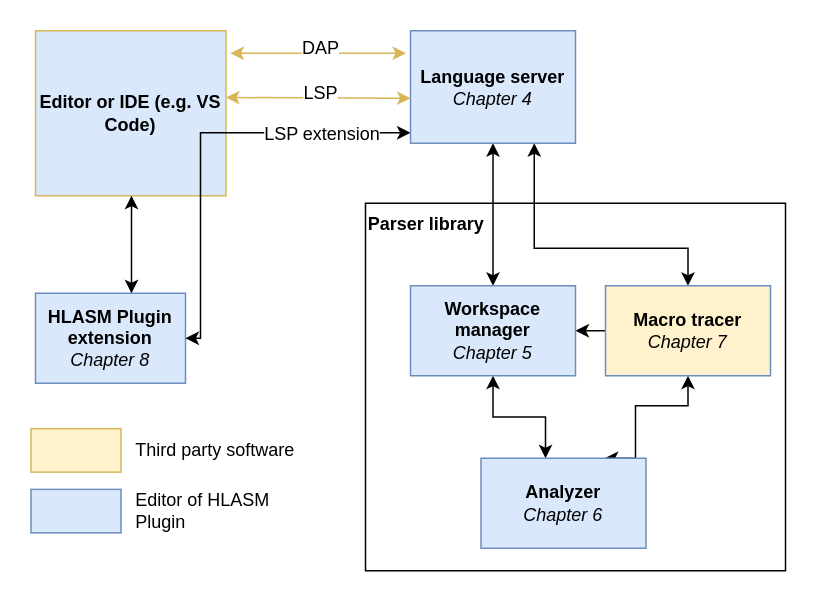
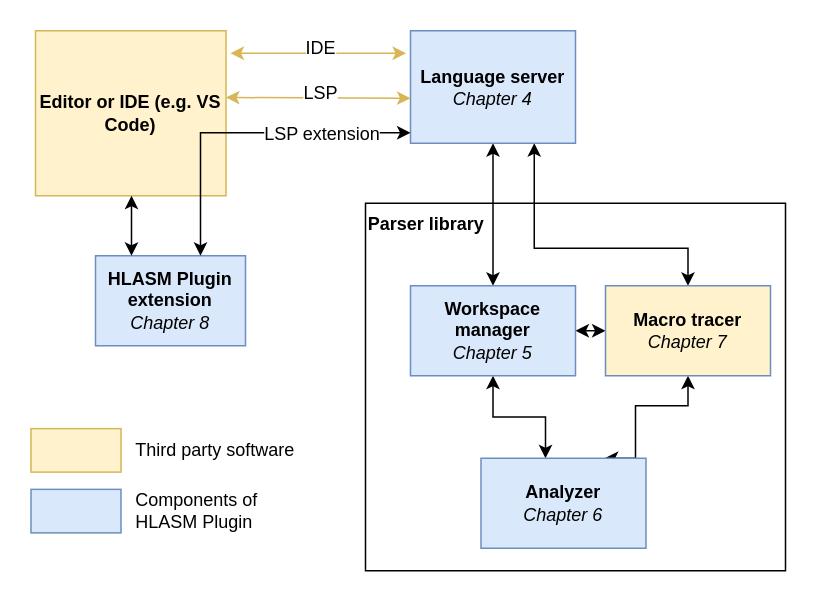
- <mxCell id="16" value="DAP" style="text;html=1;resizable=0;points=[];align=center;verticalAlign=middle;labelBackgroundColor=#ffffff;" parent="1" vertex="1" connectable="0"><mxGeometry x="222.845" y="60.241" as="geometry"><mxPoint x="-10" y="-28.5" as="offset" /></mxGeometry></mxCell>
+ <mxCell id="16" value="IDE" style="text;html=1;resizable=0;points=[];align=center;verticalAlign=middle;labelBackgroundColor=#ffffff;" parent="1" vertex="1" connectable="0"><mxGeometry x="222.845" y="60.241" as="geometry"><mxPoint x="-10" y="-28.5" as="offset" /></mxGeometry></mxCell>
- <mxCell id="6" value="Editor or IDE (e.g. VS Code)" style="rounded=0;whiteSpace=wrap;html=1;labelBackgroundColor=none;fillColor=#dae8fc;strokeColor=#d6b656;fontStyle=1;" parent="1" vertex="1"><mxGeometry x="23" y="20" width="127" height="110" as="geometry" /></mxCell>
+ <mxCell id="6" value="Editor or IDE (e.g. VS Code)" style="rounded=0;whiteSpace=wrap;html=1;labelBackgroundColor=none;fillColor=#fff2cc;strokeColor=#d6b656;fontStyle=1" parent="1" vertex="1"><mxGeometry x="23" y="20" width="127" height="110" as="geometry" /></mxCell>
- <mxCell id="9" style="edgeStyle=orthogonalEdgeStyle;rounded=0;orthogonalLoop=1;jettySize=auto;html=1;exitX=1;exitY=0.5;exitDx=0;exitDy=0;entryX=0;entryY=0.5;entryDx=0;entryDy=0;startArrow=classic;startFill=1;endArrow=none;endFill=1;" parent="1" source="10" target="15" edge="1"><mxGeometry relative="1" as="geometry" /></mxCell>
+ <mxCell id="9" style="edgeStyle=orthogonalEdgeStyle;rounded=0;orthogonalLoop=1;jettySize=auto;html=1;exitX=1;exitY=0.5;exitDx=0;exitDy=0;entryX=0;entryY=0.5;entryDx=0;entryDy=0;startArrow=classic;startFill=1;endArrow=classic;endFill=1;" parent="1" source="10" target="15" edge="1"><mxGeometry relative="1" as="geometry" /></mxCell>
- <mxCell id="11" value="HLASM Plugin extension&lt;br&gt;&lt;span style=&quot;font-weight: normal&quot;&gt;&lt;i&gt;Chapter 8&lt;/i&gt;&lt;/span&gt;" style="rounded=0;whiteSpace=wrap;html=1;labelBackgroundColor=none;fillColor=#dae8fc;strokeColor=#6c8ebf;fontStyle=1" parent="1" vertex="1"><mxGeometry x="23" y="195" width="100" height="60" as="geometry" /></mxCell>
+ <mxCell id="11" value="HLASM Plugin extension&lt;br&gt;&lt;span style=&quot;font-weight: normal&quot;&gt;&lt;i&gt;Chapter 8&lt;/i&gt;&lt;/span&gt;" style="rounded=0;whiteSpace=wrap;html=1;labelBackgroundColor=none;fillColor=#dae8fc;strokeColor=#6c8ebf;fontStyle=1" parent="1" vertex="1"><mxGeometry x="63" y="170" width="100" height="60" as="geometry" /></mxCell>
- <mxCell id="18" value="Editor of HLASM Plugin" style="text;html=1;strokeColor=none;fillColor=none;align=left;verticalAlign=middle;whiteSpace=wrap;rounded=0;" parent="1" vertex="1"><mxGeometry x="88" y="330.25" width="100" height="20" as="geometry" /></mxCell>
+ <mxCell id="18" value="Components of HLASM Plugin" style="text;html=1;strokeColor=none;fillColor=none;align=left;verticalAlign=middle;whiteSpace=wrap;rounded=0;" parent="1" vertex="1"><mxGeometry x="88" y="330.25" width="100" height="20" as="geometry" /></mxCell>
